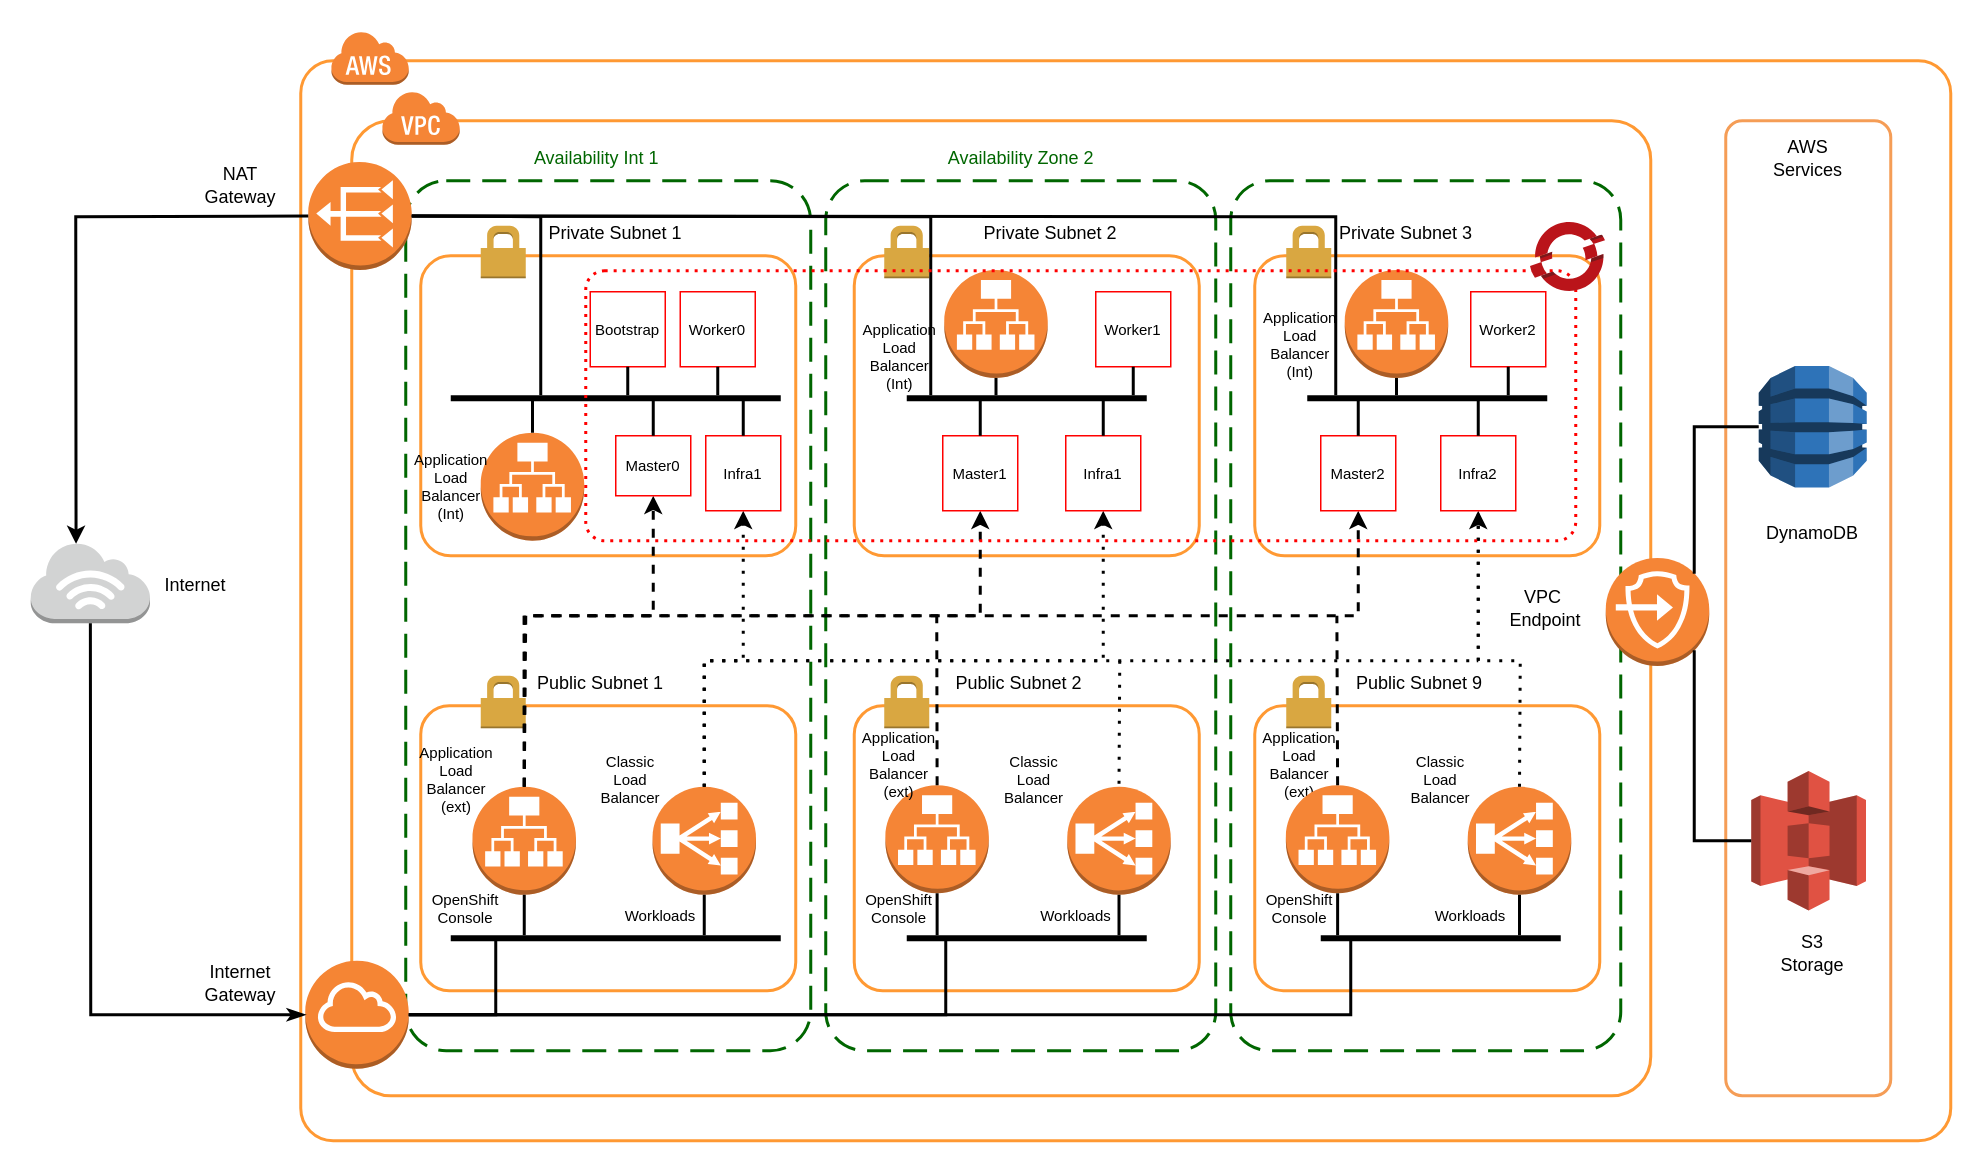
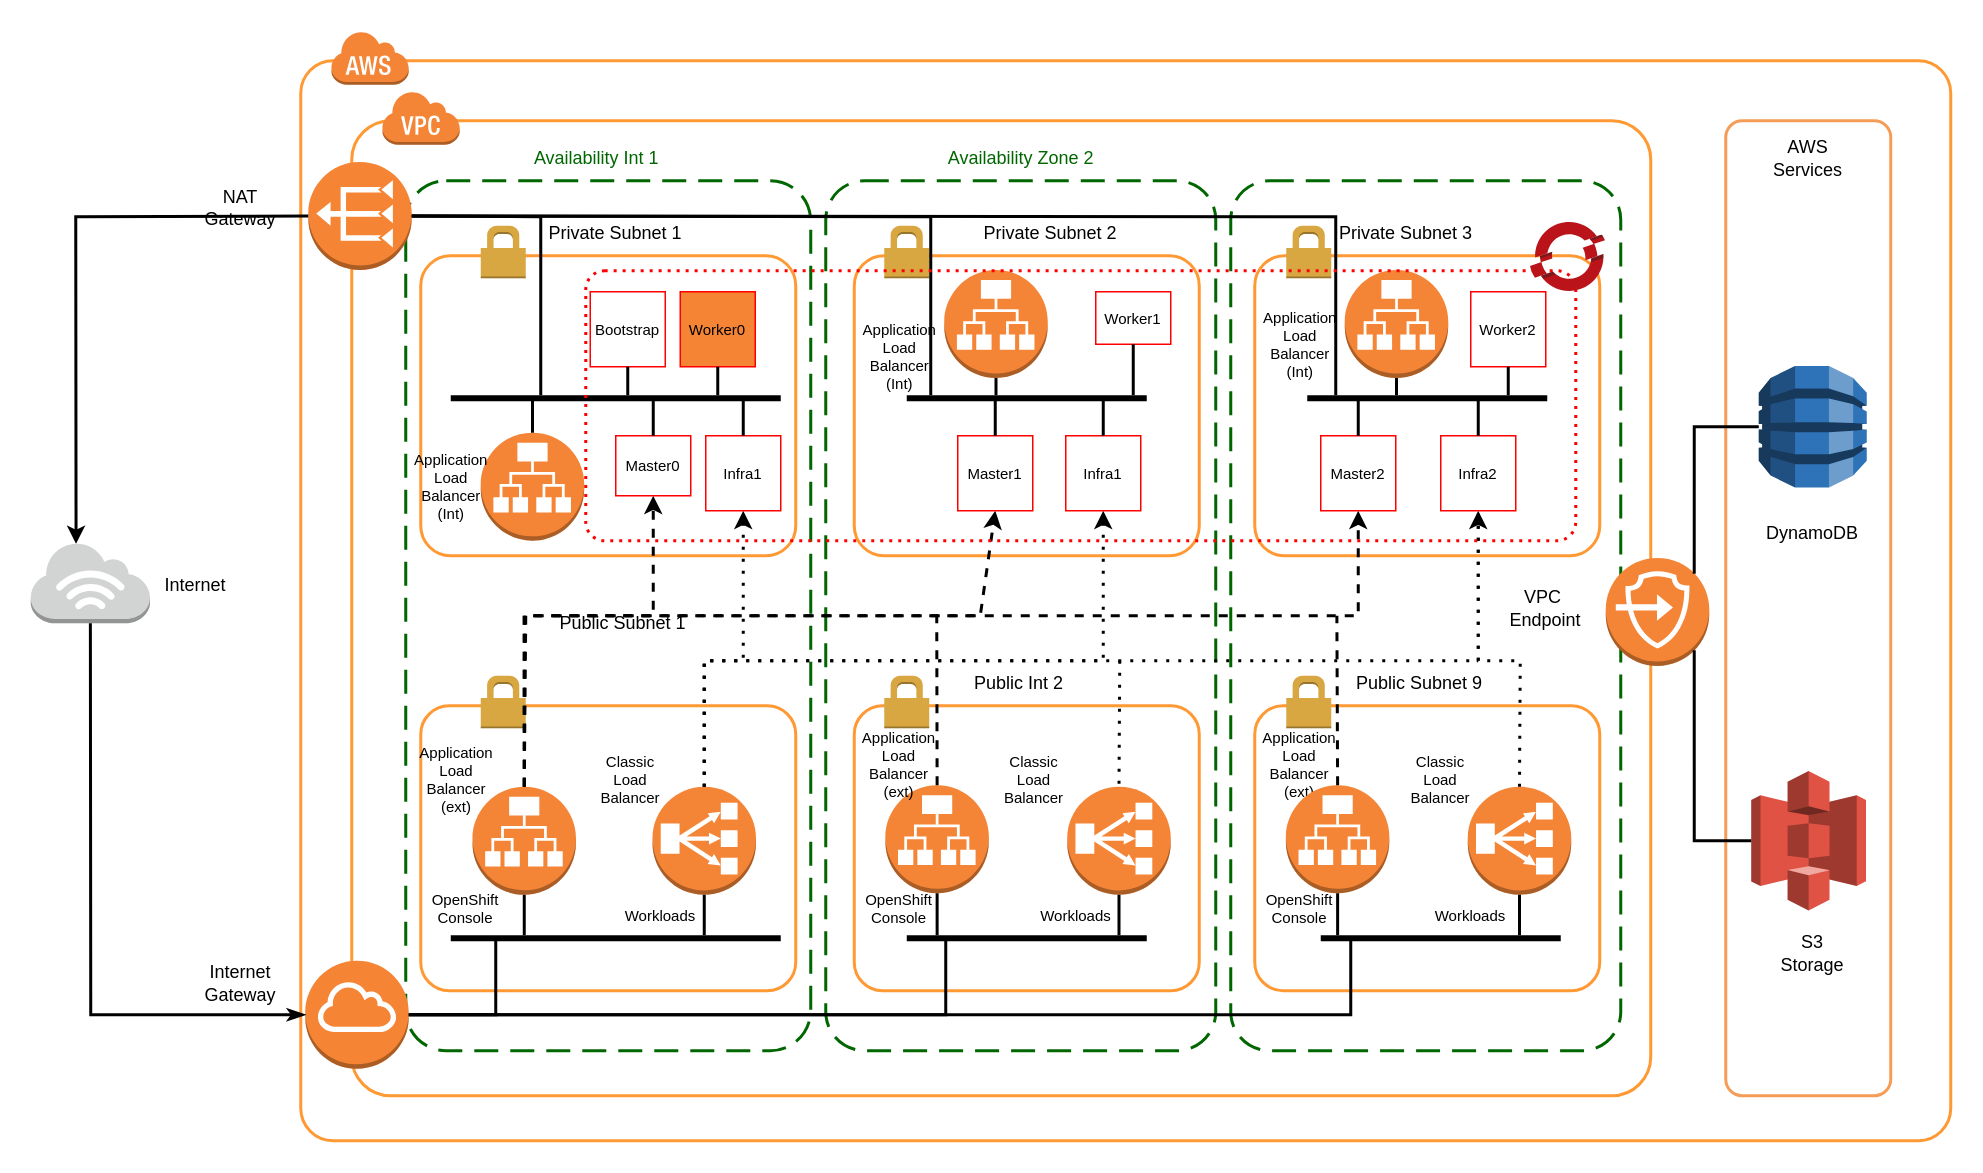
- <mxCell id="30" value="NAT Gateway" style="text;html=1;strokeColor=none;fillColor=none;align=center;verticalAlign=middle;whiteSpace=wrap;rounded=0;" parent="17" vertex="1"><mxGeometry x="130" y="107.5" width="60" height="30" as="geometry" /></mxCell>
+ <mxCell id="30" value="NAT Gateway" style="text;html=1;strokeColor=none;fillColor=none;align=center;verticalAlign=middle;whiteSpace=wrap;rounded=0;" parent="17" vertex="1"><mxGeometry x="130" y="122.5" width="60" height="30" as="geometry" /></mxCell>
- <mxCell id="116" value="Worker0" style="whiteSpace=wrap;html=1;aspect=fixed;strokeColor=#FF0000;fontSize=10;" vertex="1" parent="105"><mxGeometry x="453" y="194" width="50" height="50" as="geometry" /></mxCell>
+ <mxCell id="116" value="Worker0" style="whiteSpace=wrap;html=1;aspect=fixed;strokeColor=#FF0000;fontSize=10;fillColor=#f58534;" vertex="1" parent="105"><mxGeometry x="453" y="194" width="50" height="50" as="geometry" /></mxCell>
- <mxCell id="111" value="Worker1" style="whiteSpace=wrap;html=1;aspect=fixed;strokeColor=#FF0000;fontSize=10;" vertex="1" parent="105"><mxGeometry x="730" y="194" width="50" height="50" as="geometry" /></mxCell>
+ <mxCell id="111" value="Worker1" style="whiteSpace=wrap;html=1;aspect=fixed;strokeColor=#FF0000;fontSize=10;" vertex="1" parent="105"><mxGeometry x="730" y="194" width="50" height="35" as="geometry" /></mxCell>
- <mxCell id="110" value="Master1" style="whiteSpace=wrap;html=1;aspect=fixed;strokeColor=#FF0000;fontSize=10;" vertex="1" parent="105"><mxGeometry x="628" y="290" width="50" height="50" as="geometry" /></mxCell>
+ <mxCell id="110" value="Master1" style="whiteSpace=wrap;html=1;aspect=fixed;strokeColor=#FF0000;fontSize=10;" vertex="1" parent="105"><mxGeometry x="638" y="290" width="50" height="50" as="geometry" /></mxCell>
- <mxCell id="27" value="Public Subnet 1" style="text;html=1;strokeColor=none;fillColor=none;align=center;verticalAlign=middle;whiteSpace=wrap;rounded=0;" parent="17" vertex="1"><mxGeometry x="350" y="440" width="100" height="30" as="geometry" /></mxCell>
+ <mxCell id="27" value="Public Subnet 1" style="text;html=1;strokeColor=none;fillColor=none;align=center;verticalAlign=middle;whiteSpace=wrap;rounded=0;" parent="17" vertex="1"><mxGeometry x="365" y="400" width="100" height="30" as="geometry" /></mxCell>
- <mxCell id="59" value="Public Subnet 2" style="text;html=1;strokeColor=none;fillColor=none;align=center;verticalAlign=middle;whiteSpace=wrap;rounded=0;" vertex="1" parent="17"><mxGeometry x="629" y="440" width="100" height="30" as="geometry" /></mxCell>
+ <mxCell id="59" value="Public Int 2" style="text;html=1;strokeColor=none;fillColor=none;align=center;verticalAlign=middle;whiteSpace=wrap;rounded=0;" vertex="1" parent="17"><mxGeometry x="629" y="440" width="100" height="30" as="geometry" /></mxCell>
